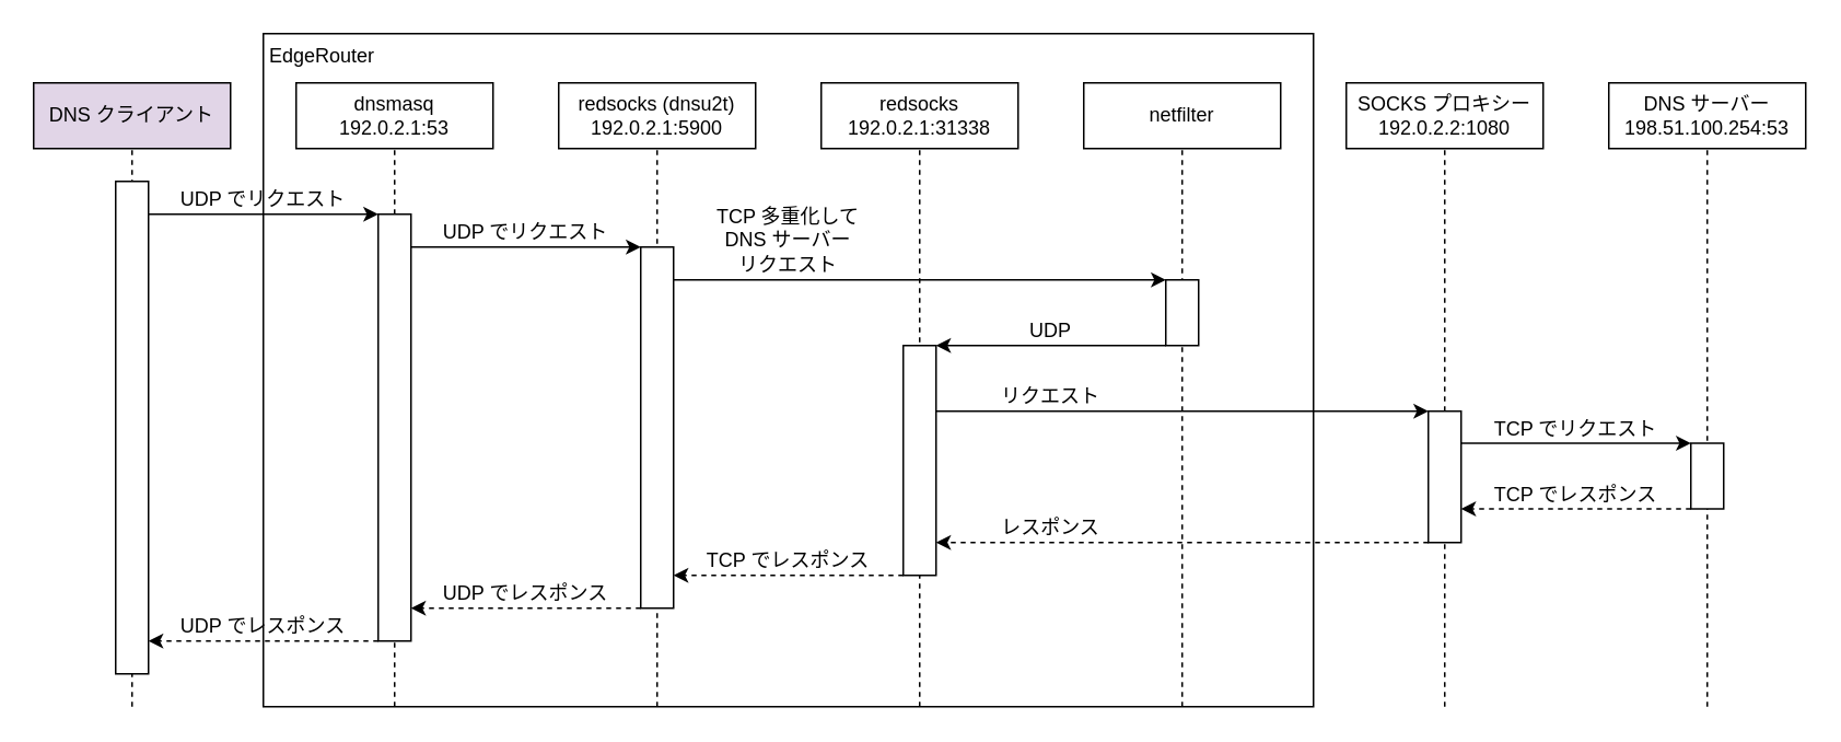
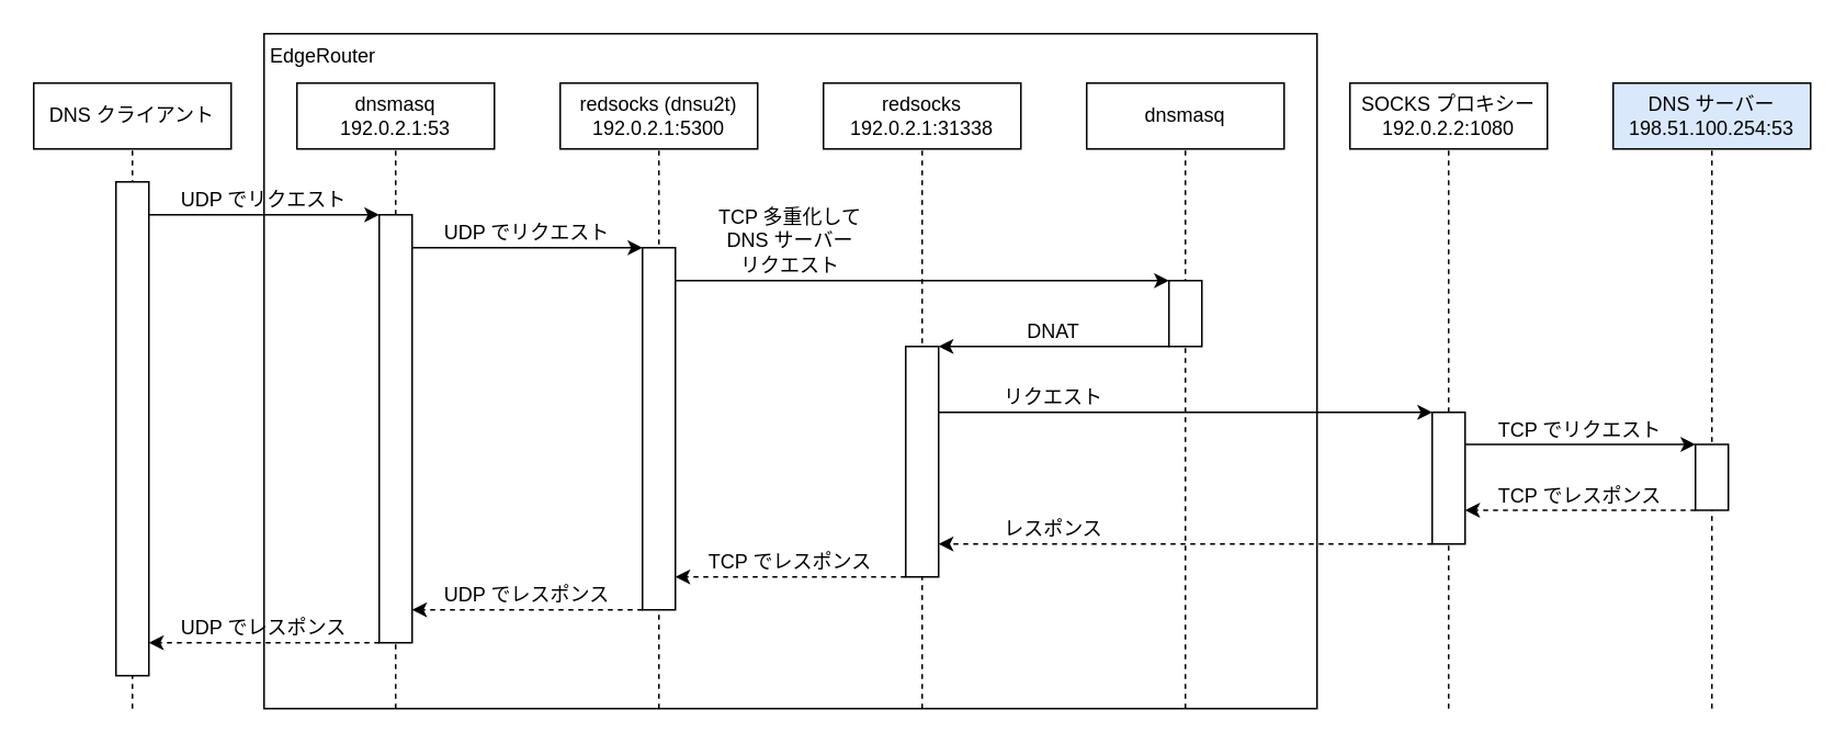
- <mxCell id="9" value="DNS クライアント" style="rounded=0;whiteSpace=wrap;html=1;fillColor=#e1d5e7;" parent="1" vertex="1"><mxGeometry x="20" y="50" width="120" height="40" as="geometry" /></mxCell>
+ <mxCell id="9" value="DNS クライアント" style="rounded=0;whiteSpace=wrap;html=1;" parent="1" vertex="1"><mxGeometry x="20" y="50" width="120" height="40" as="geometry" /></mxCell>
- <mxCell id="11" value="redsocks (dnsu2t)&lt;br&gt;192.0.2.1:5900" style="rounded=0;whiteSpace=wrap;html=1;" parent="1" vertex="1"><mxGeometry x="340" y="50" width="120" height="40" as="geometry" /></mxCell>
+ <mxCell id="11" value="redsocks (dnsu2t)&lt;br&gt;192.0.2.1:5300" style="rounded=0;whiteSpace=wrap;html=1;" parent="1" vertex="1"><mxGeometry x="340" y="50" width="120" height="40" as="geometry" /></mxCell>
- <mxCell id="25" value="netfilter" style="rounded=0;whiteSpace=wrap;html=1;" parent="1" vertex="1"><mxGeometry x="660" y="50" width="120" height="40" as="geometry" /></mxCell>
+ <mxCell id="25" value="dnsmasq" style="rounded=0;whiteSpace=wrap;html=1;" parent="1" vertex="1"><mxGeometry x="660" y="50" width="120" height="40" as="geometry" /></mxCell>
- <mxCell id="15" value="DNS サーバー&lt;br&gt;198.51.100.254:53" style="rounded=0;whiteSpace=wrap;html=1;" parent="1" vertex="1"><mxGeometry x="980" y="50" width="120" height="40" as="geometry" /></mxCell>
+ <mxCell id="15" value="DNS サーバー&lt;br&gt;198.51.100.254:53" style="rounded=0;whiteSpace=wrap;html=1;fillColor=#dae8fc;" parent="1" vertex="1"><mxGeometry x="980" y="50" width="120" height="40" as="geometry" /></mxCell>
- <mxCell id="29" value="UDP" style="text;html=1;strokeColor=none;fillColor=none;align=center;verticalAlign=bottom;whiteSpace=wrap;rounded=0;" parent="1" vertex="1"><mxGeometry x="580" y="170" width="120" height="40" as="geometry" /></mxCell>
+ <mxCell id="29" value="DNAT" style="text;html=1;strokeColor=none;fillColor=none;align=center;verticalAlign=bottom;whiteSpace=wrap;rounded=0;" parent="1" vertex="1"><mxGeometry x="580" y="170" width="120" height="40" as="geometry" /></mxCell>
